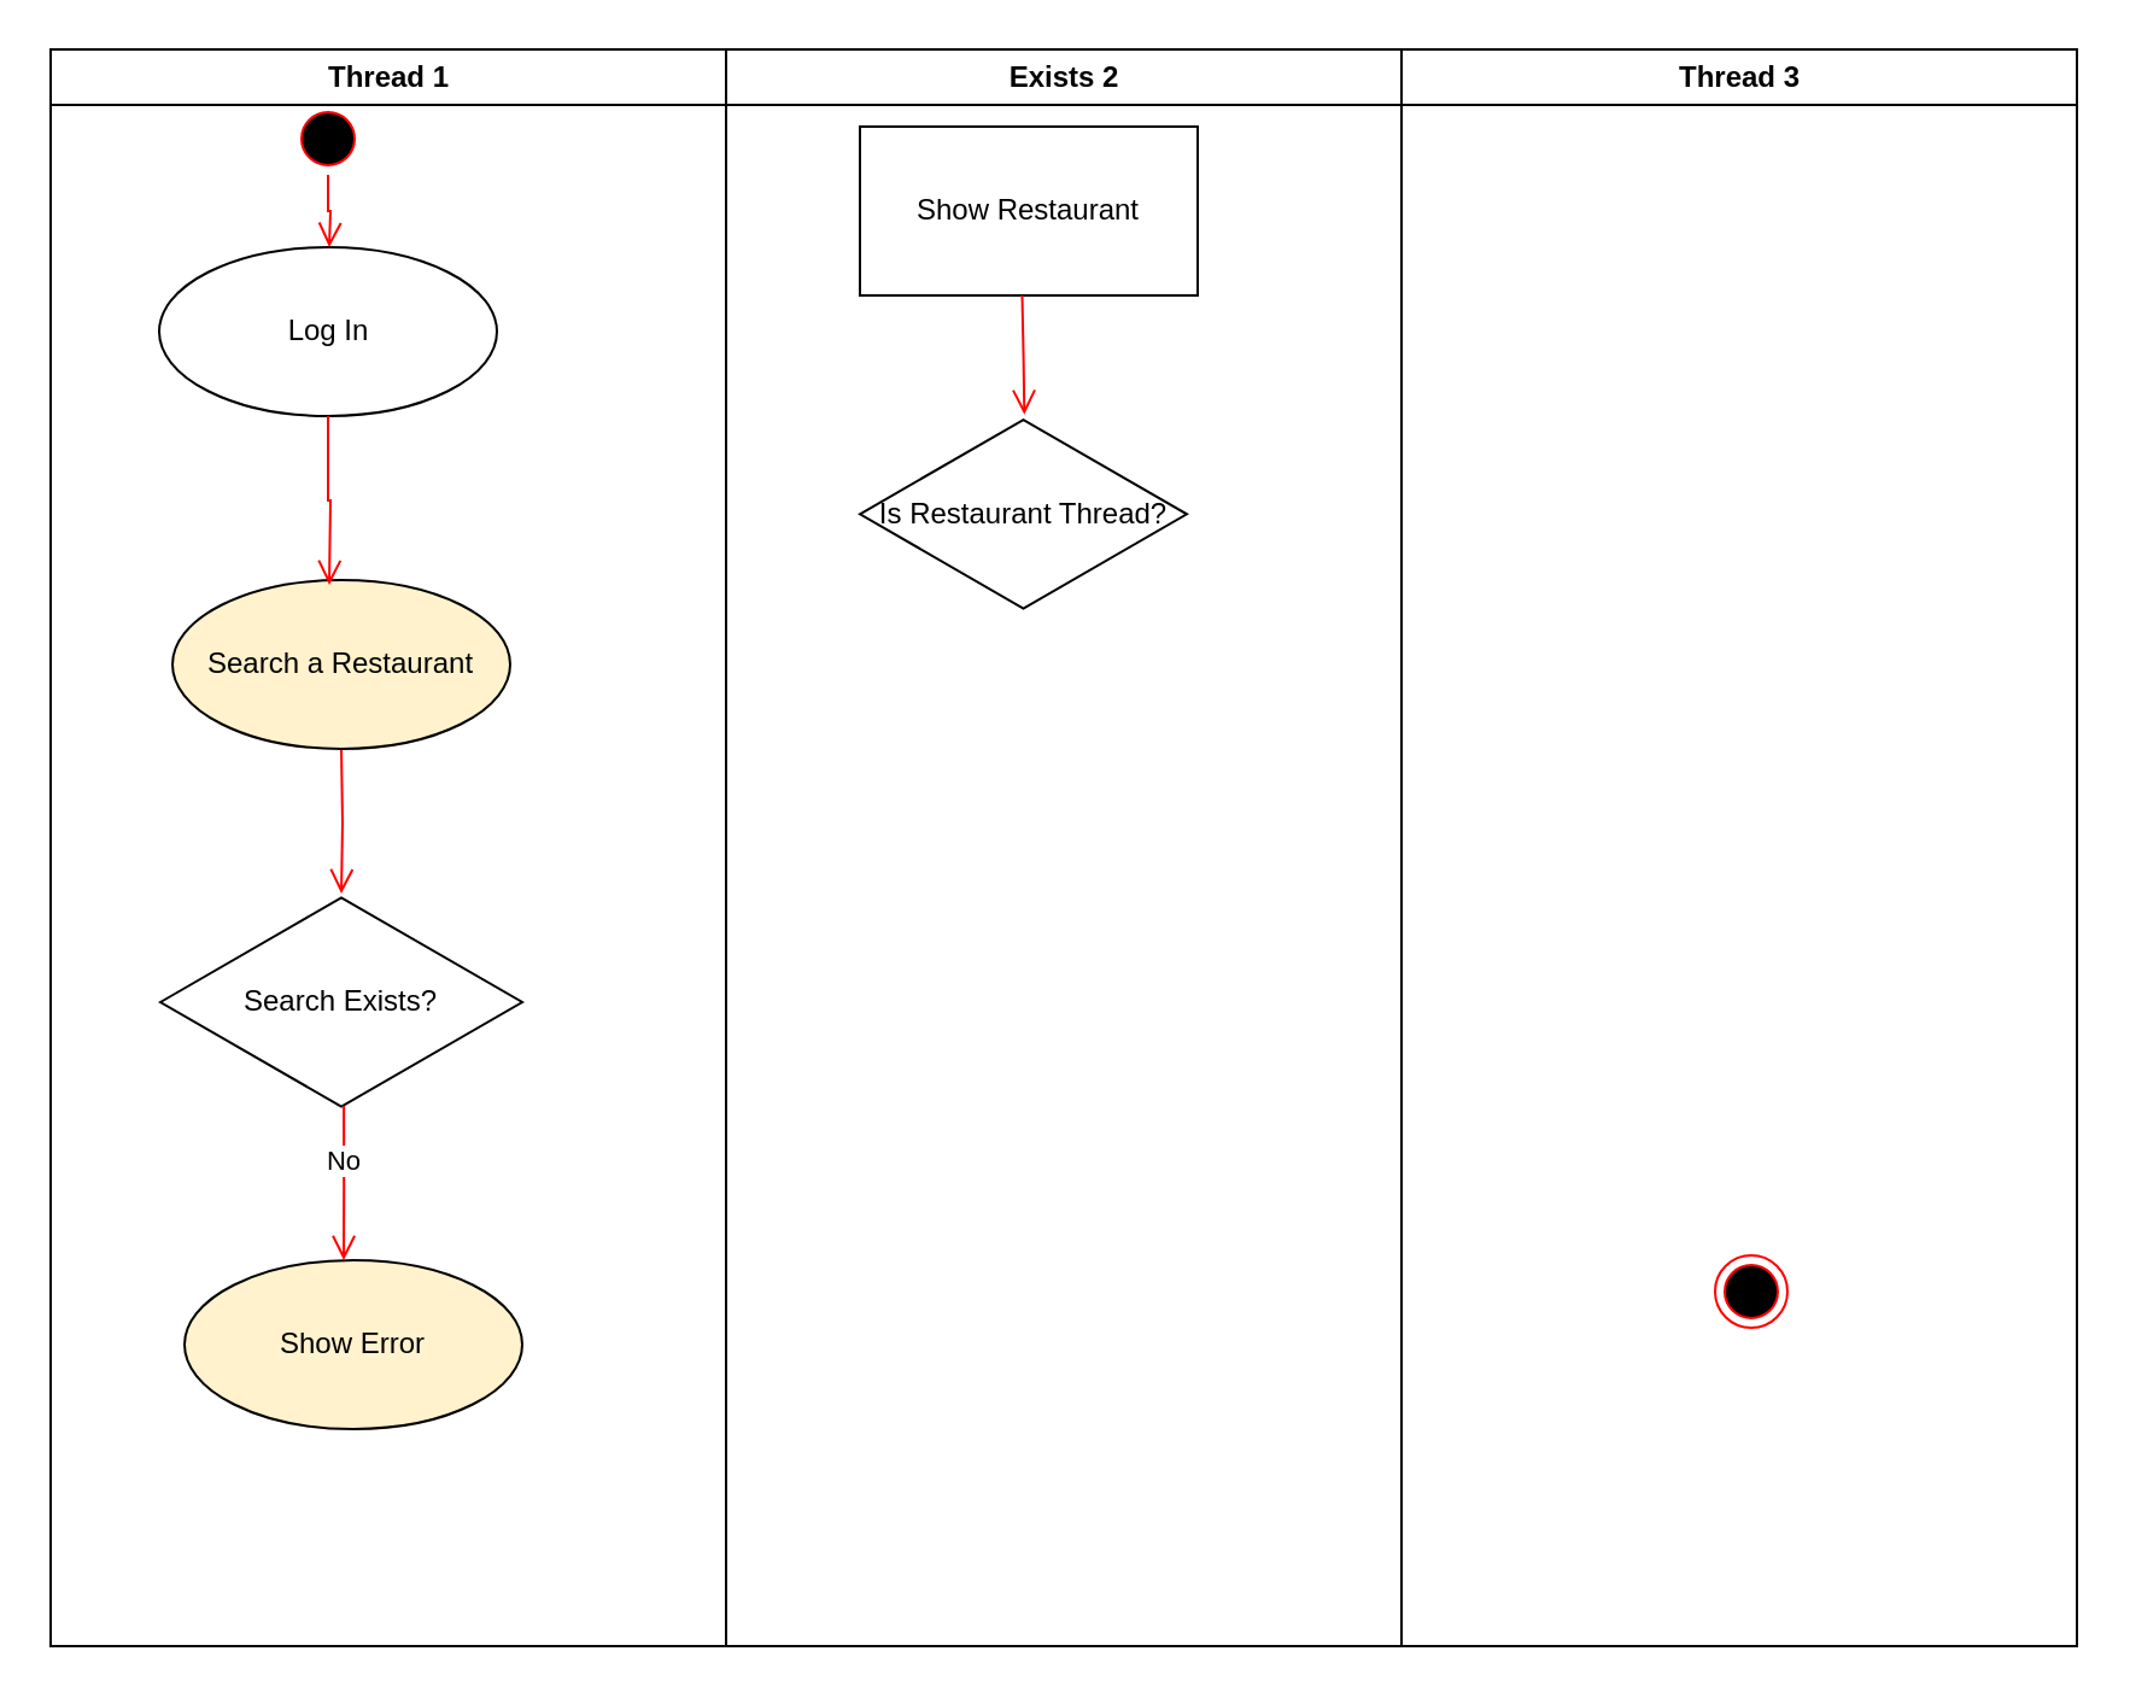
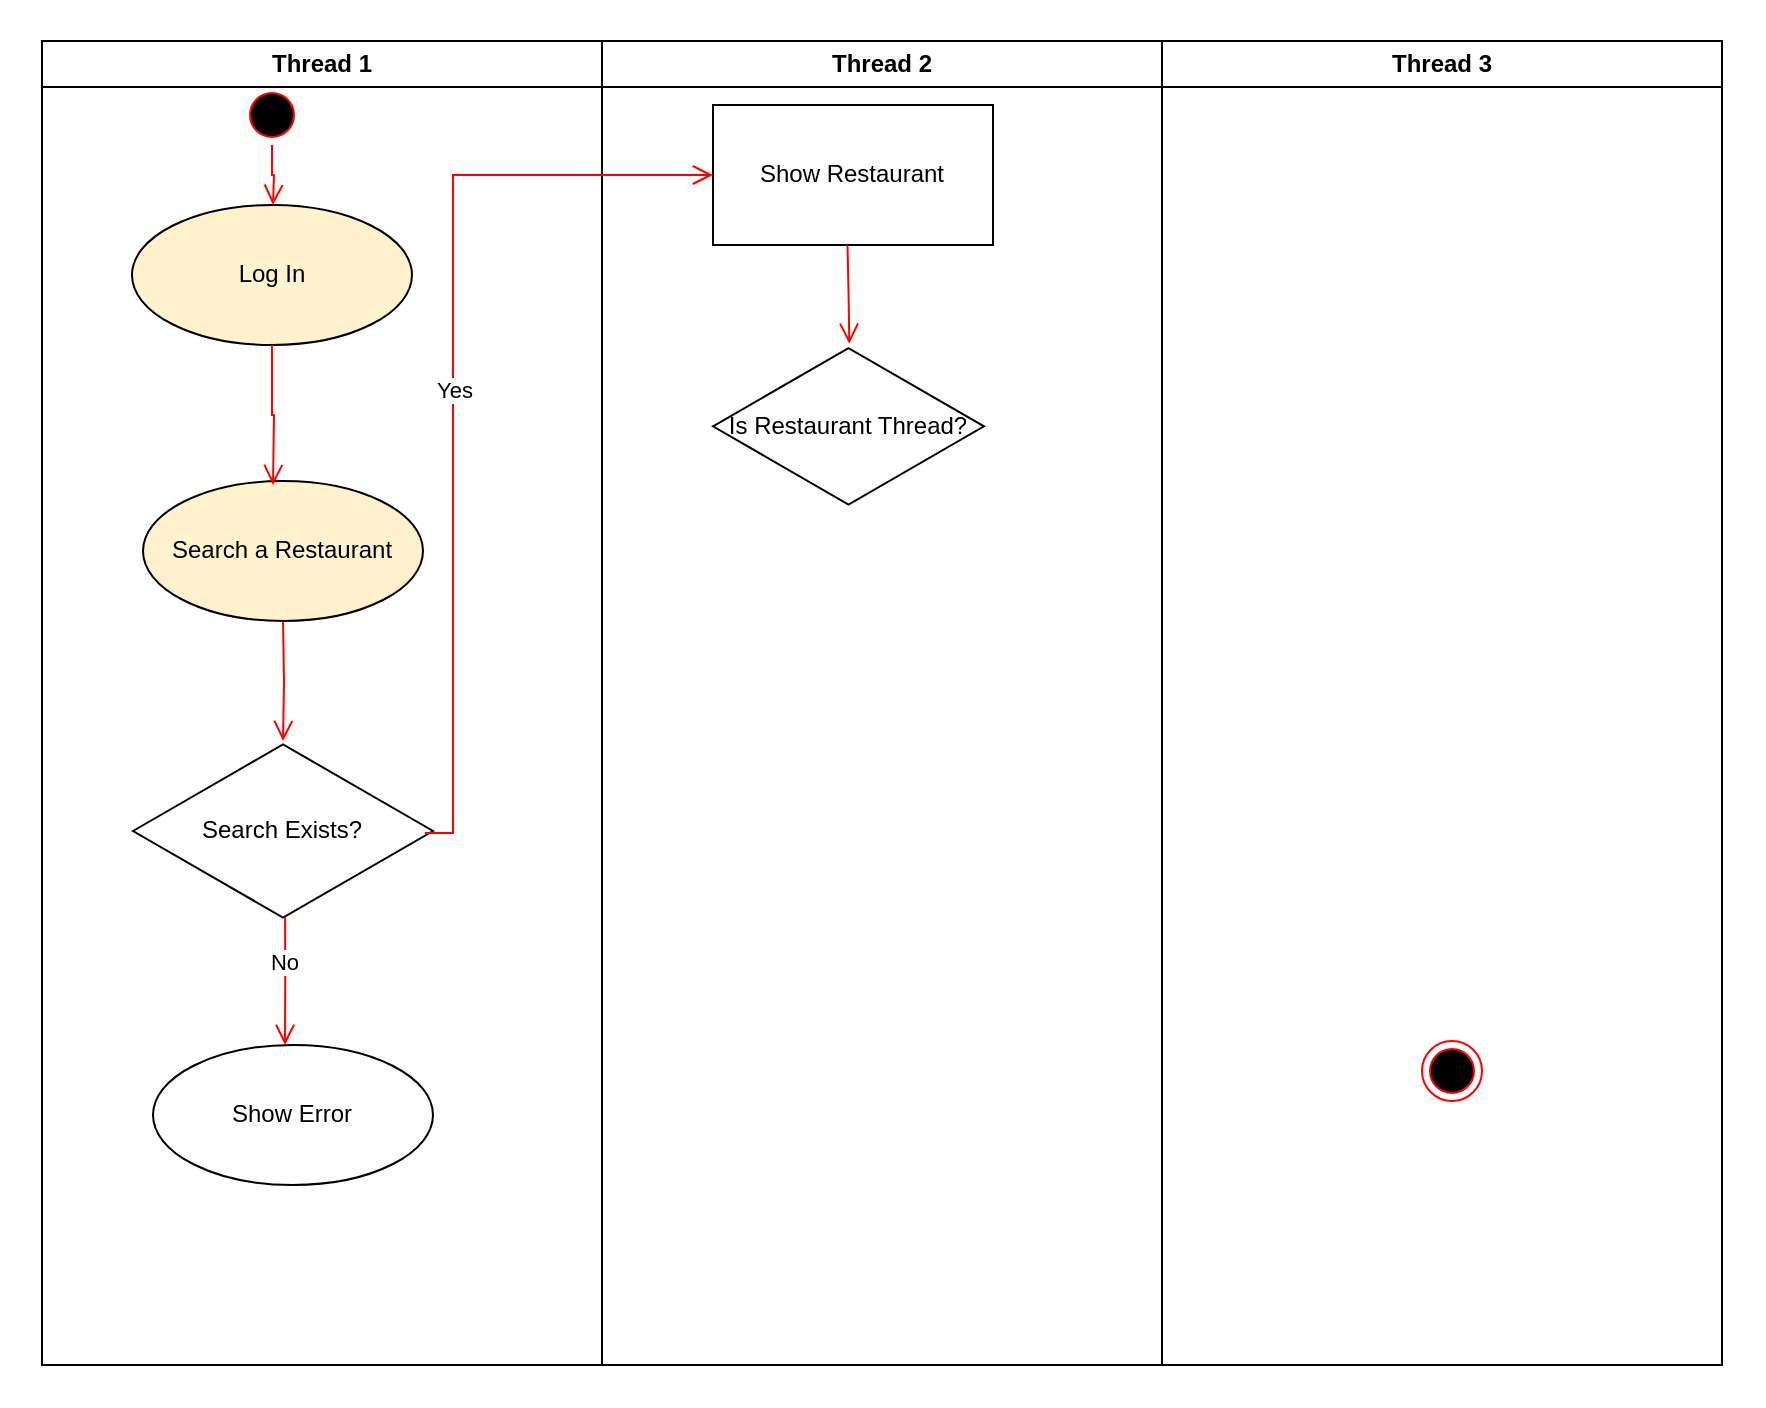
- <mxCell id="10" value="Exists 2" style="swimlane;whiteSpace=wrap" parent="1" vertex="1"><mxGeometry x="300.5" y="20" width="280" height="662" as="geometry" /></mxCell>
+ <mxCell id="10" value="Thread 2" style="swimlane;whiteSpace=wrap" parent="1" vertex="1"><mxGeometry x="300.5" y="20" width="280" height="662" as="geometry" /></mxCell>
- <mxCell id="3" value="Log In" style="ellipse;whiteSpace=wrap;html=1;" vertex="1" parent="2"><mxGeometry x="45" y="82" width="140" height="70" as="geometry" /></mxCell>
+ <mxCell id="3" value="Log In" style="ellipse;whiteSpace=wrap;html=1;fillColor=#fff2cc;" vertex="1" parent="2"><mxGeometry x="45" y="82" width="140" height="70" as="geometry" /></mxCell>
+ <mxCell id="18" value="" style="edgeStyle=orthogonalEdgeStyle;html=1;verticalAlign=bottom;endArrow=open;endSize=8;strokeColor=#ff0000;rounded=0;exitX=0.973;exitY=0.511;exitDx=0;exitDy=0;exitPerimeter=0;entryX=0;entryY=0.5;entryDx=0;entryDy=0;" edge="1" parent="1" source="6" target="11"><mxGeometry relative="1" as="geometry"><mxPoint x="356" y="412" as="targetPoint" /><mxPoint x="171" y="340" as="sourcePoint" /><Array as="points"><mxPoint x="226" y="416" /><mxPoint x="226" y="87" /></Array></mxGeometry></mxCell>
+ <mxCell id="19" value="Yes" style="edgeLabel;html=1;align=center;verticalAlign=middle;resizable=0;points=[];" vertex="1" connectable="0" parent="18"><mxGeometry x="-0.001" relative="1" as="geometry"><mxPoint as="offset" /></mxGeometry></mxCell>
- <mxCell id="9" value="Show Error" style="ellipse;whiteSpace=wrap;html=1;fillColor=#fff2cc;" vertex="1" parent="2"><mxGeometry x="55.5" y="502" width="140" height="70" as="geometry" /></mxCell>
+ <mxCell id="9" value="Show Error" style="ellipse;whiteSpace=wrap;html=1;" vertex="1" parent="2"><mxGeometry x="55.5" y="502" width="140" height="70" as="geometry" /></mxCell>
